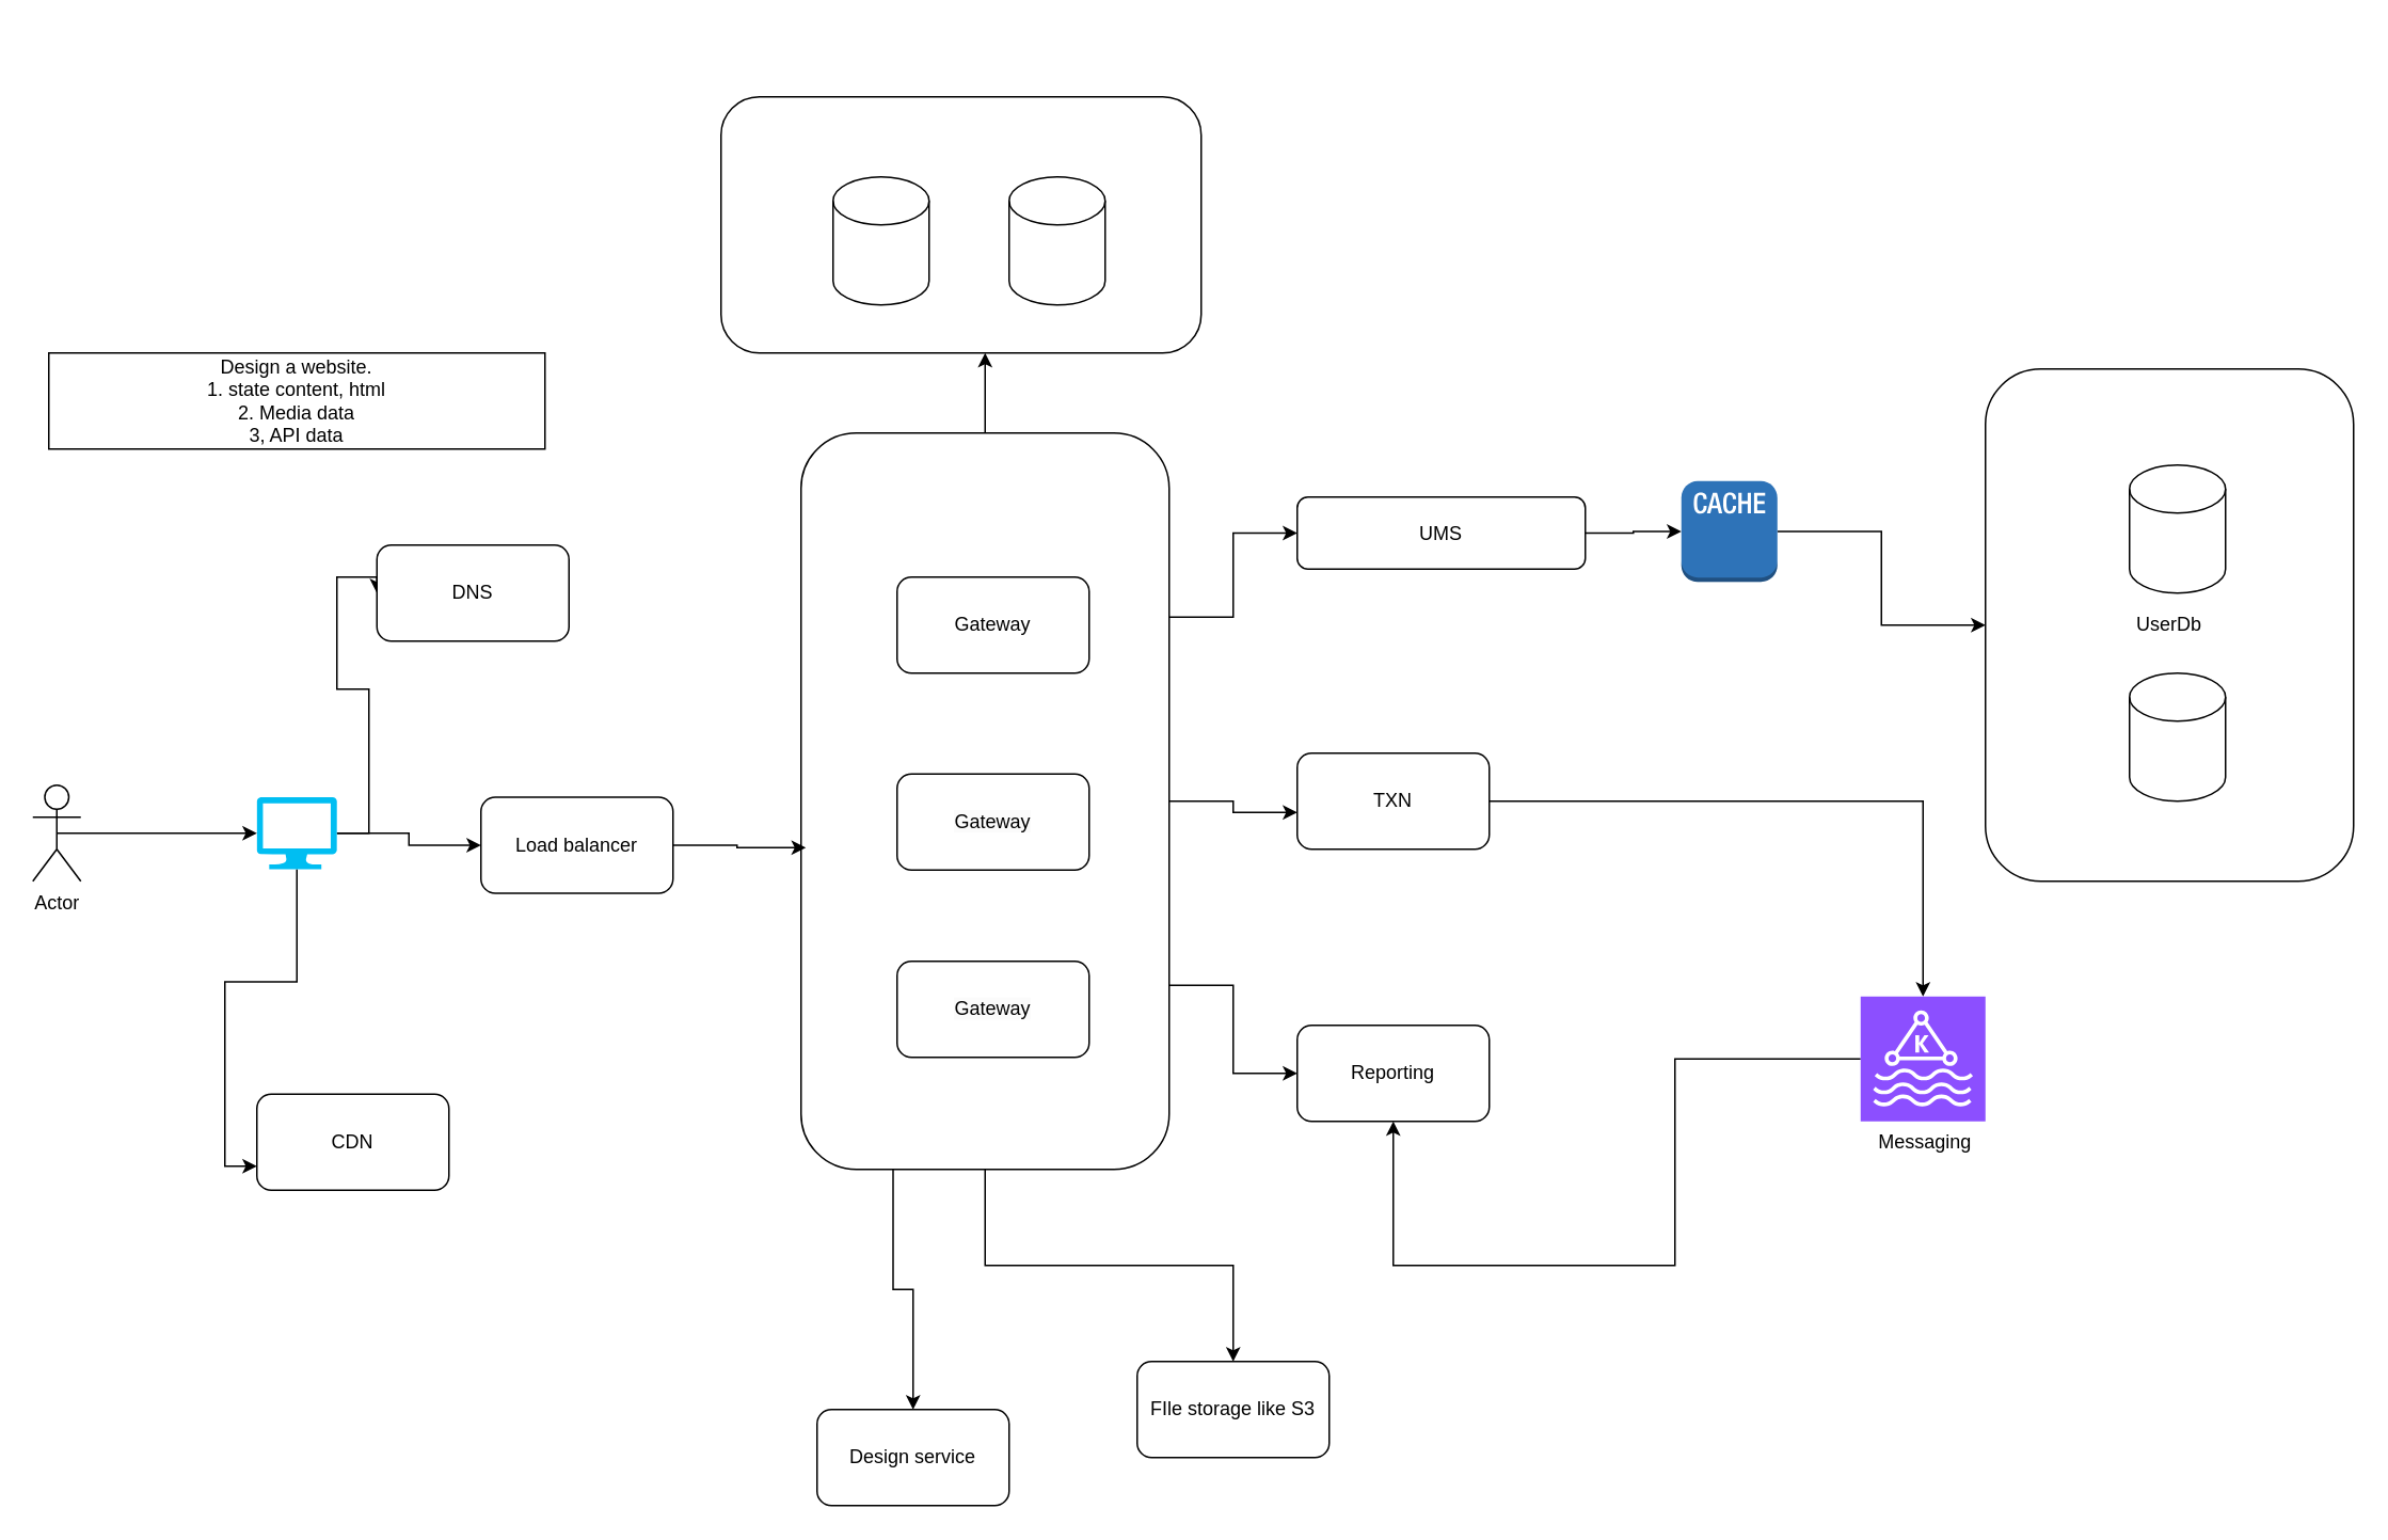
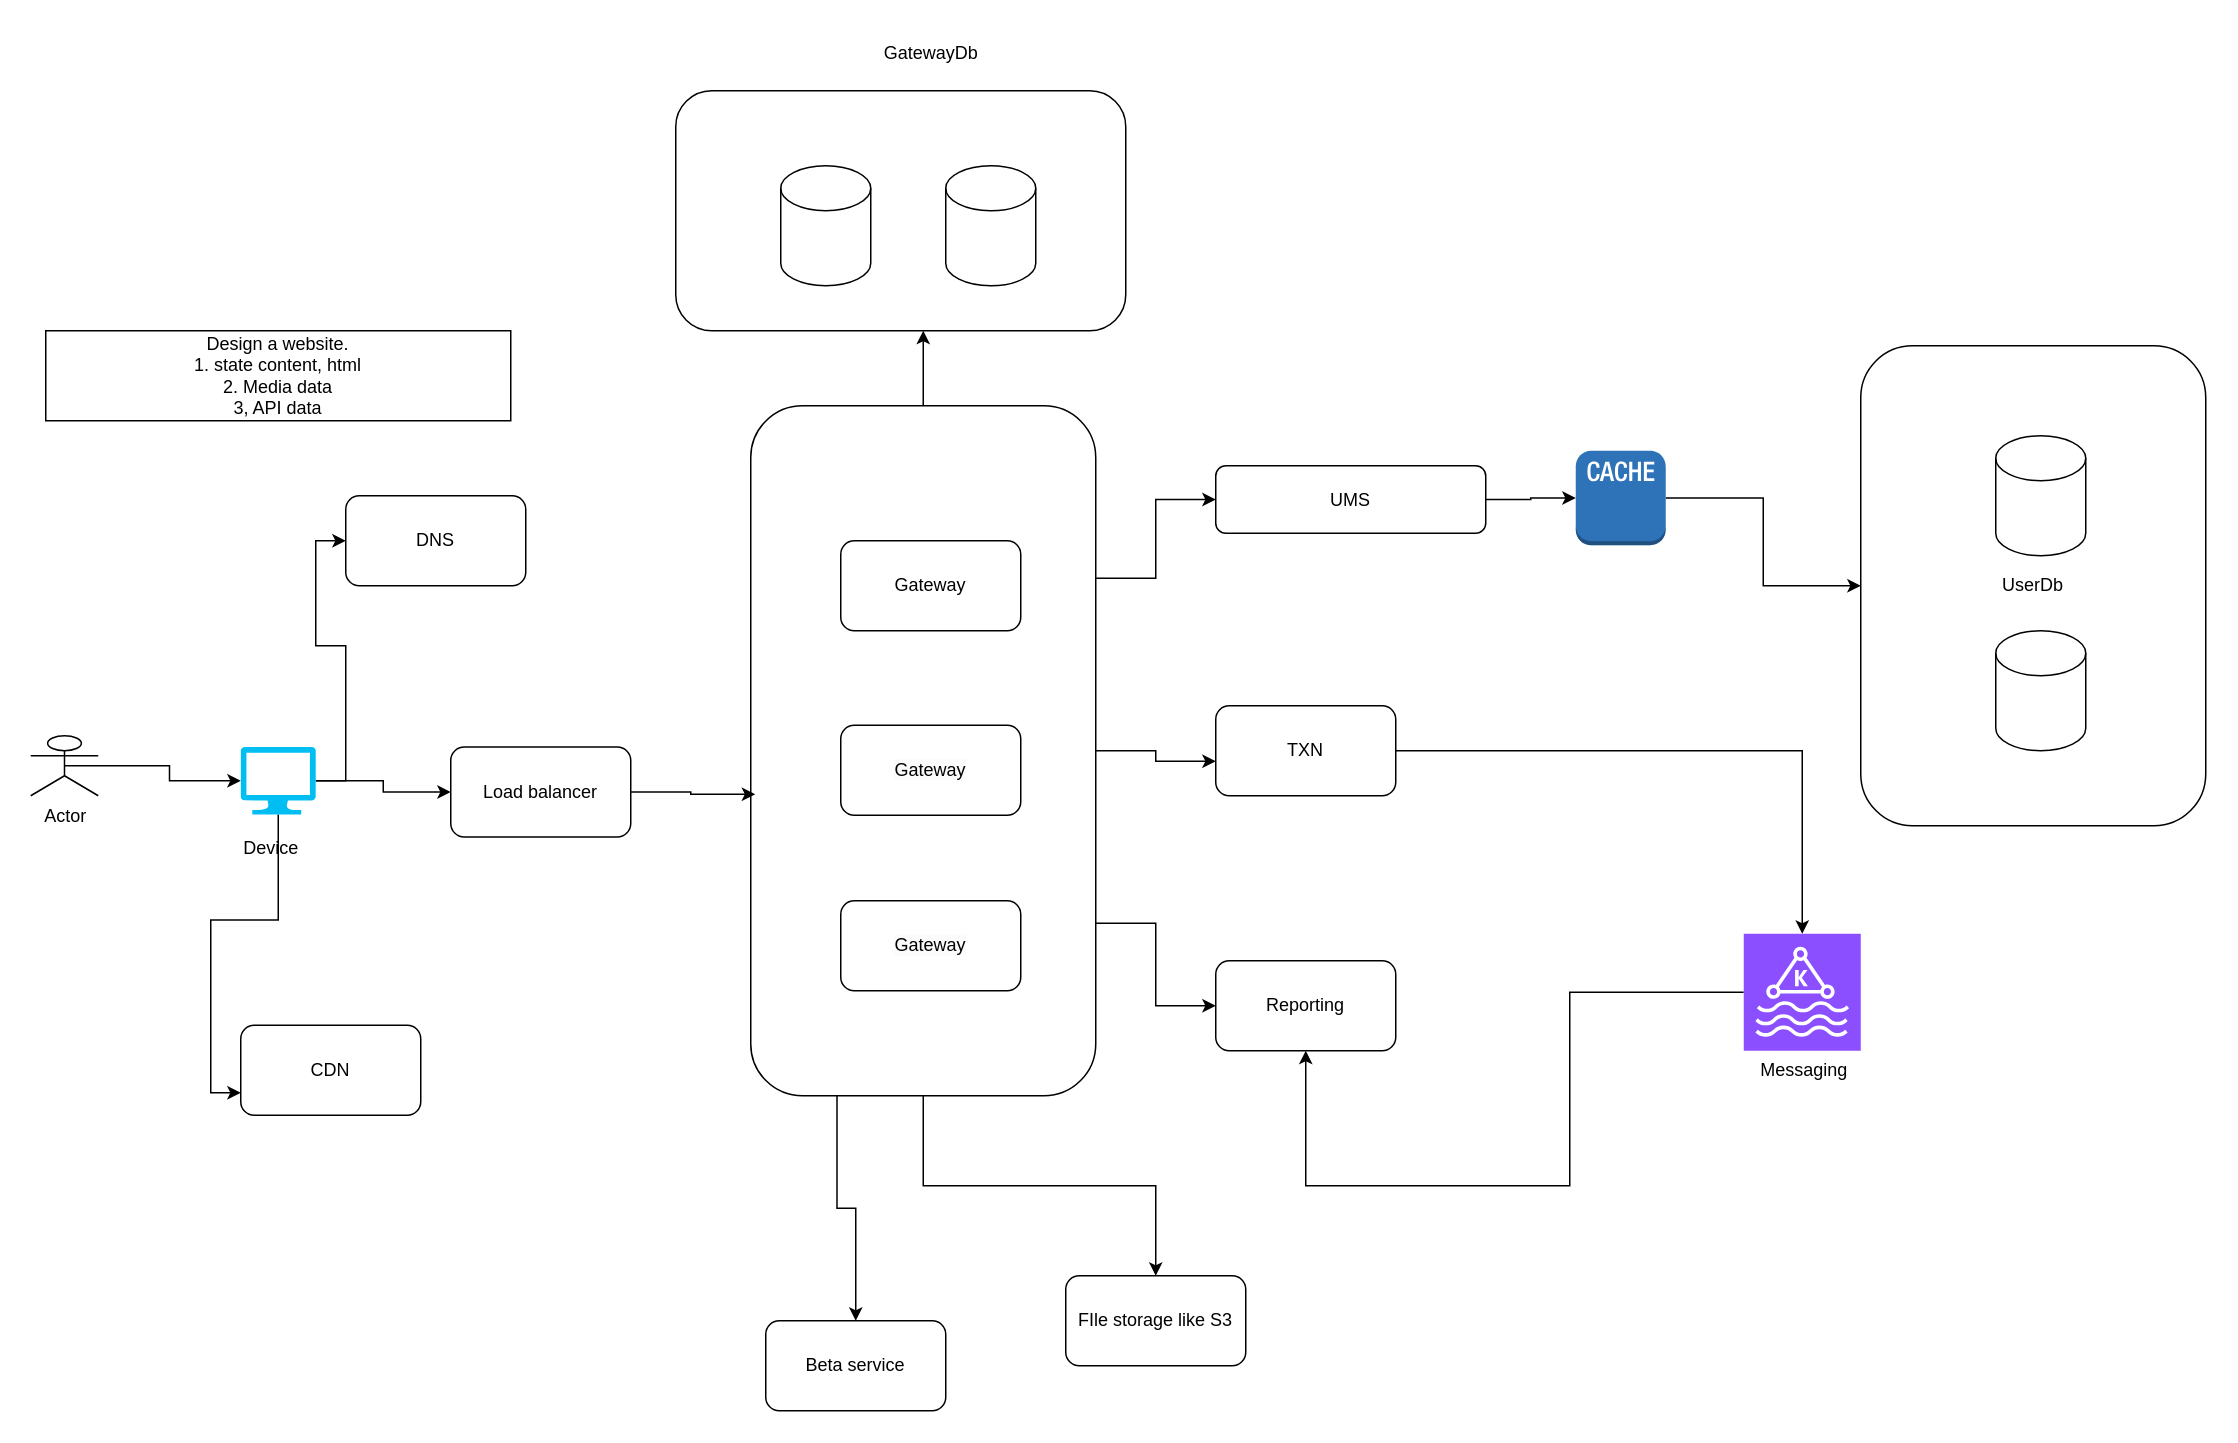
+ <mxCell id="37" value="GatewayDb" style="text;html=1;align=center;verticalAlign=middle;resizable=0;points=[];autosize=1;strokeColor=none;fillColor=none;" parent="1" vertex="1"><mxGeometry x="575" y="20" width="90" height="30" as="geometry" /></mxCell>
- <mxCell id="27" value="DNS" style="rounded=1;whiteSpace=wrap;html=1;" parent="1" vertex="1"><mxGeometry x="235" y="340" width="120" height="60" as="geometry" /></mxCell>
+ <mxCell id="27" value="DNS" style="rounded=1;whiteSpace=wrap;html=1;" parent="1" vertex="1"><mxGeometry x="230" y="330" width="120" height="60" as="geometry" /></mxCell>
- <mxCell id="10" value="Actor" style="shape=umlActor;verticalLabelPosition=bottom;verticalAlign=top;html=1;outlineConnect=0;" parent="1" vertex="1"><mxGeometry x="20" y="490" width="30" height="60" as="geometry" /></mxCell>
+ <mxCell id="10" value="Actor" style="shape=umlActor;verticalLabelPosition=bottom;verticalAlign=top;html=1;outlineConnect=0;" parent="1" vertex="1"><mxGeometry x="20" y="490" width="45" height="40" as="geometry" /></mxCell>
+ <mxCell id="16" value="Device" style="text;html=1;align=center;verticalAlign=middle;resizable=0;points=[];autosize=1;strokeColor=none;fillColor=none;" parent="1" vertex="1"><mxGeometry x="150" y="550" width="60" height="30" as="geometry" /></mxCell>
- <mxCell id="43" value="Design service" style="rounded=1;whiteSpace=wrap;html=1;" parent="1" vertex="1"><mxGeometry x="510" y="880" width="120" height="60" as="geometry" /></mxCell>
+ <mxCell id="43" value="Beta service" style="rounded=1;whiteSpace=wrap;html=1;" parent="1" vertex="1"><mxGeometry x="510" y="880" width="120" height="60" as="geometry" /></mxCell>
